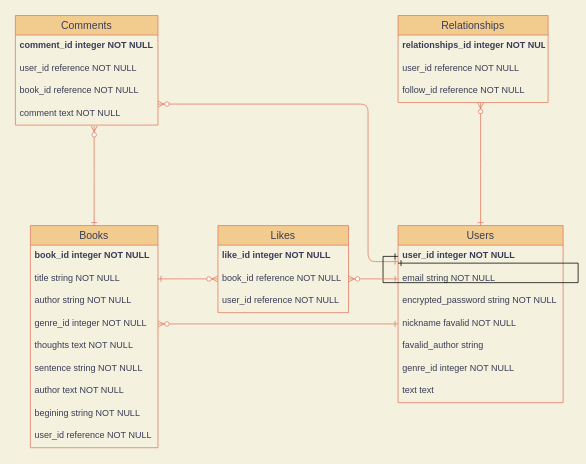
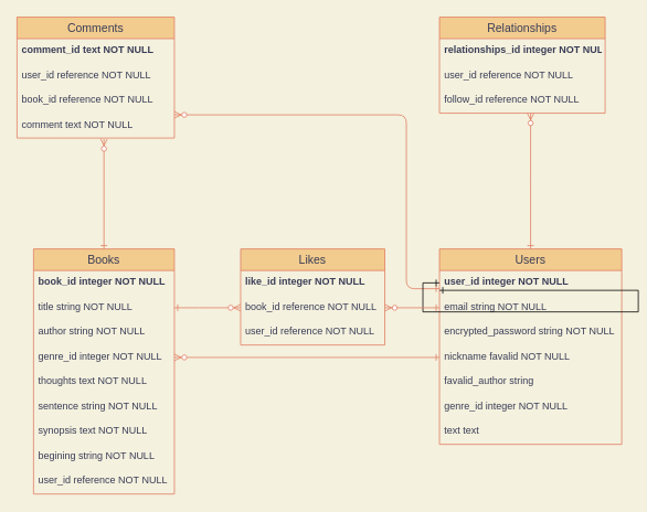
- <mxCell id="25" value="comment_id integer NOT NULL" style="text;strokeColor=none;fillColor=none;spacingLeft=4;spacingRight=4;overflow=hidden;rotatable=0;points=[[0,0.5],[1,0.5]];portConstraint=eastwest;fontSize=12;fontColor=#393C56;fontStyle=1" parent="24" vertex="1"><mxGeometry y="26" width="190" height="30" as="geometry" /></mxCell>
+ <mxCell id="25" value="comment_id text NOT NULL" style="text;strokeColor=none;fillColor=none;spacingLeft=4;spacingRight=4;overflow=hidden;rotatable=0;points=[[0,0.5],[1,0.5]];portConstraint=eastwest;fontSize=12;fontColor=#393C56;fontStyle=1" parent="24" vertex="1"><mxGeometry y="26" width="190" height="30" as="geometry" /></mxCell>
- <mxCell id="21" value="author text NOT NULL" style="text;strokeColor=none;fillColor=none;spacingLeft=4;spacingRight=4;overflow=hidden;rotatable=0;points=[[0,0.5],[1,0.5]];portConstraint=eastwest;fontSize=12;fontColor=#393C56;" parent="14" vertex="1"><mxGeometry y="206" width="170" height="30" as="geometry" /></mxCell>
+ <mxCell id="21" value="synopsis text NOT NULL" style="text;strokeColor=none;fillColor=none;spacingLeft=4;spacingRight=4;overflow=hidden;rotatable=0;points=[[0,0.5],[1,0.5]];portConstraint=eastwest;fontSize=12;fontColor=#393C56;" parent="14" vertex="1"><mxGeometry y="206" width="170" height="30" as="geometry" /></mxCell>
